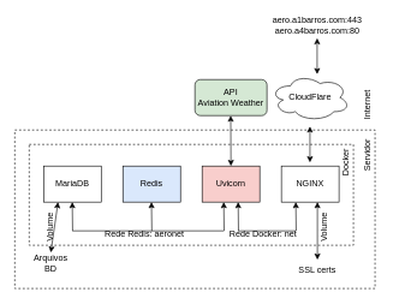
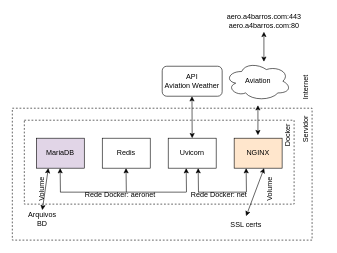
- <mxCell id="24" value="&lt;div&gt;aero.a1barros.com:443&lt;/div&gt;&lt;div&gt;aero.a4barros.com:80&lt;br&gt;&lt;/div&gt;" style="text;html=1;align=center;verticalAlign=middle;whiteSpace=wrap;rounded=0;" vertex="1" parent="1"><mxGeometry x="410" y="20" width="60" height="30" as="geometry" /></mxCell>
+ <mxCell id="24" value="&lt;div&gt;aero.a4barros.com:443&lt;/div&gt;&lt;div&gt;aero.a4barros.com:80&lt;br&gt;&lt;/div&gt;" style="text;html=1;align=center;verticalAlign=middle;whiteSpace=wrap;rounded=0;" vertex="1" parent="1"><mxGeometry x="410" y="20" width="60" height="30" as="geometry" /></mxCell>
- <mxCell id="16" value="&lt;div&gt;API&lt;/div&gt;&lt;div&gt;Aviation Weather&lt;br&gt;&lt;/div&gt;" style="rounded=1;whiteSpace=wrap;html=1;fillColor=#d5e8d4;" vertex="1" parent="1"><mxGeometry x="270" y="110" width="100" height="50" as="geometry" /></mxCell>
+ <mxCell id="16" value="&lt;div&gt;API&lt;/div&gt;&lt;div&gt;Aviation Weather&lt;br&gt;&lt;/div&gt;" style="rounded=1;whiteSpace=wrap;html=1;" vertex="1" parent="1"><mxGeometry x="270" y="110" width="100" height="50" as="geometry" /></mxCell>
- <mxCell id="25" value="CloudFlare" style="ellipse;shape=cloud;whiteSpace=wrap;html=1;" vertex="1" parent="1"><mxGeometry x="375" y="102.5" width="110" height="65" as="geometry" /></mxCell>
+ <mxCell id="25" value="Aviation" style="ellipse;shape=cloud;whiteSpace=wrap;html=1;" vertex="1" parent="1"><mxGeometry x="375" y="102.5" width="110" height="65" as="geometry" /></mxCell>
- <mxCell id="7" value="MariaDB" style="rounded=0;whiteSpace=wrap;html=1;" vertex="1" parent="1"><mxGeometry x="60" y="230" width="80" height="50" as="geometry" /></mxCell>
+ <mxCell id="7" value="MariaDB" style="rounded=0;whiteSpace=wrap;html=1;fillColor=#e1d5e7;" vertex="1" parent="1"><mxGeometry x="60" y="230" width="80" height="50" as="geometry" /></mxCell>
- <mxCell id="6" value="Redis" style="rounded=0;whiteSpace=wrap;html=1;fillColor=#dae8fc;" vertex="1" parent="1"><mxGeometry x="170" y="230" width="80" height="50" as="geometry" /></mxCell>
+ <mxCell id="6" value="Redis" style="rounded=0;whiteSpace=wrap;html=1;" vertex="1" parent="1"><mxGeometry x="170" y="230" width="80" height="50" as="geometry" /></mxCell>
- <mxCell id="5" value="&lt;div&gt;Uvicorn&lt;/div&gt;" style="rounded=0;whiteSpace=wrap;html=1;fillColor=#f8cecc;" vertex="1" parent="1"><mxGeometry x="280" y="230" width="80" height="50" as="geometry" /></mxCell>
+ <mxCell id="5" value="&lt;div&gt;Uvicorn&lt;/div&gt;" style="rounded=0;whiteSpace=wrap;html=1;" vertex="1" parent="1"><mxGeometry x="280" y="230" width="80" height="50" as="geometry" /></mxCell>
- <mxCell id="4" value="NGINX" style="rounded=0;whiteSpace=wrap;html=1;" vertex="1" parent="1"><mxGeometry x="390" y="230" width="80" height="50" as="geometry" /></mxCell>
+ <mxCell id="4" value="NGINX" style="rounded=0;whiteSpace=wrap;html=1;fillColor=#ffe6cc;" vertex="1" parent="1"><mxGeometry x="390" y="230" width="80" height="50" as="geometry" /></mxCell>
- <mxCell id="28" value="Rede Redis: aeronet" style="text;html=1;align=center;verticalAlign=middle;whiteSpace=wrap;rounded=0;" vertex="1" parent="1"><mxGeometry x="110" y="310" width="180" height="30" as="geometry" /></mxCell>
+ <mxCell id="28" value="Rede Docker: aeronet" style="text;html=1;align=center;verticalAlign=middle;whiteSpace=wrap;rounded=0;" vertex="1" parent="1"><mxGeometry x="110" y="310" width="180" height="30" as="geometry" /></mxCell>
- <mxCell id="14" value="SSL certs" style="text;html=1;align=center;verticalAlign=middle;whiteSpace=wrap;rounded=0;" vertex="1" parent="1"><mxGeometry x="410" y="360" width="60" height="30" as="geometry" /></mxCell>
+ <mxCell id="14" value="SSL certs" style="text;html=1;align=center;verticalAlign=middle;whiteSpace=wrap;rounded=0;" vertex="1" parent="1"><mxGeometry x="380" y="360" width="60" height="30" as="geometry" /></mxCell>
